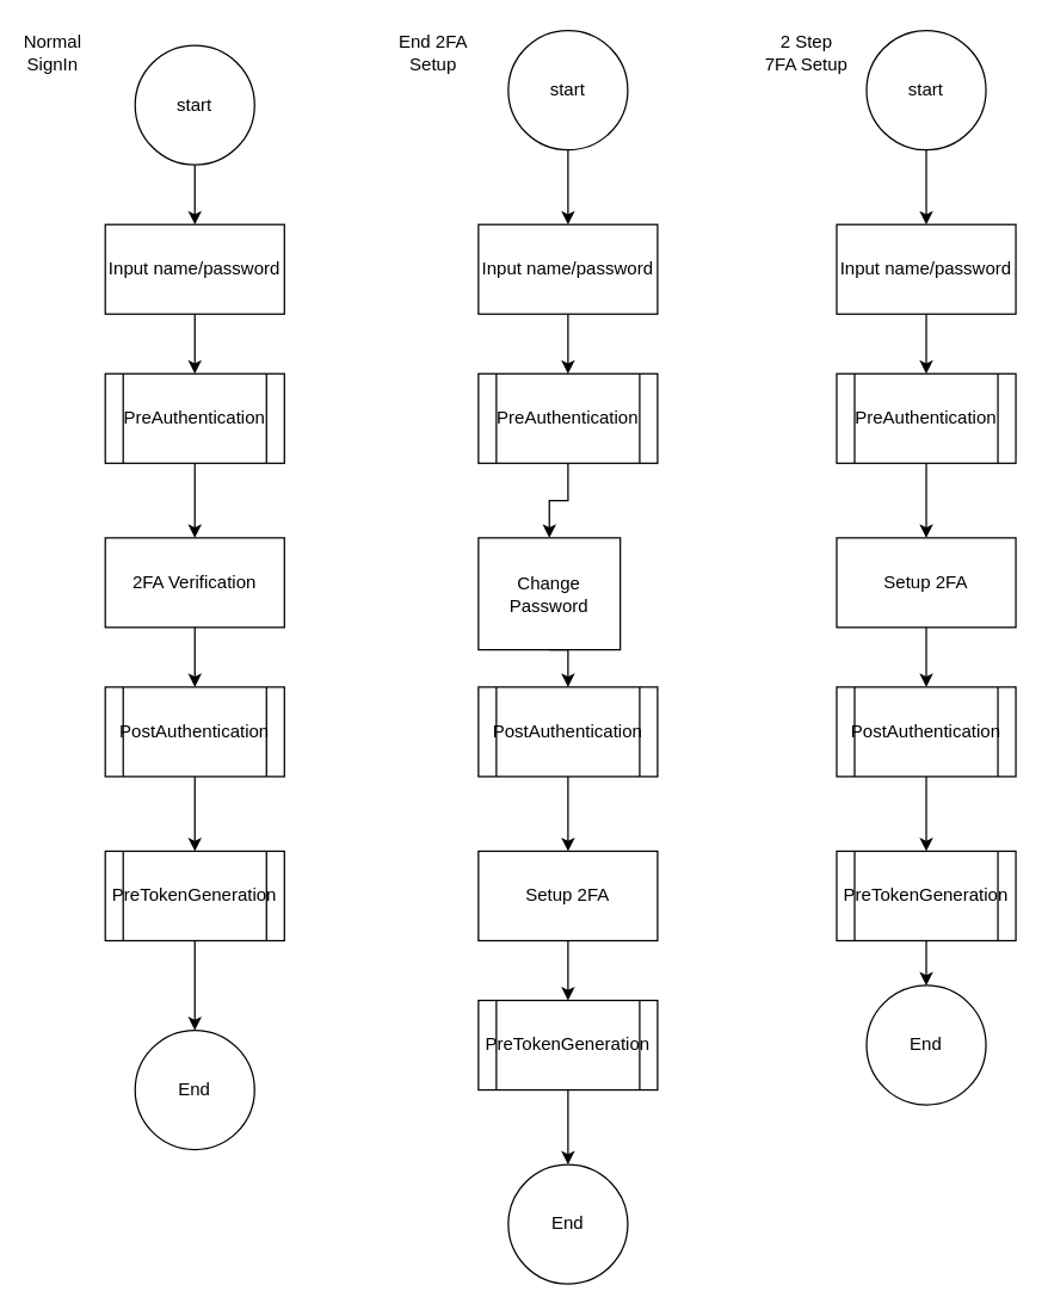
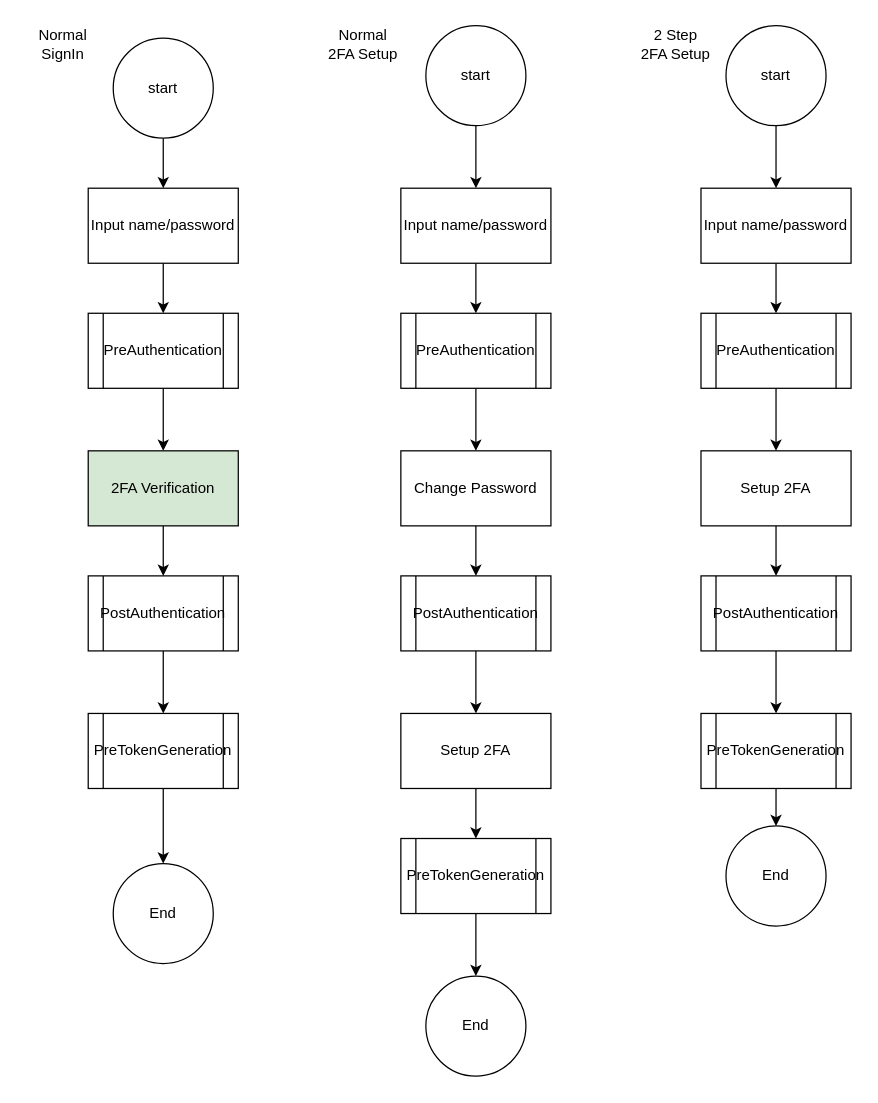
- <mxCell id="41" value="Normal SignIn" style="text;html=1;align=center;verticalAlign=middle;whiteSpace=wrap;rounded=0;" vertex="1" parent="1"><mxGeometry x="5" y="20" width="60" height="30" as="geometry" /></mxCell>
+ <mxCell id="41" value="Normal SignIn" style="text;html=1;align=center;verticalAlign=middle;whiteSpace=wrap;rounded=0;" vertex="1" parent="1"><mxGeometry x="20" y="20" width="60" height="30" as="geometry" /></mxCell>
- <mxCell id="42" value="End 2FA Setup" style="text;html=1;align=center;verticalAlign=middle;whiteSpace=wrap;rounded=0;" vertex="1" parent="1"><mxGeometry x="260" y="20" width="60" height="30" as="geometry" /></mxCell>
+ <mxCell id="42" value="Normal 2FA Setup" style="text;html=1;align=center;verticalAlign=middle;whiteSpace=wrap;rounded=0;" vertex="1" parent="1"><mxGeometry x="260" y="20" width="60" height="30" as="geometry" /></mxCell>
- <mxCell id="45" value="2 Step&lt;br&gt;7FA Setup" style="text;html=1;align=center;verticalAlign=middle;whiteSpace=wrap;rounded=0;" vertex="1" parent="1"><mxGeometry x="510" y="20" width="60" height="30" as="geometry" /></mxCell>
+ <mxCell id="45" value="2 Step&lt;br&gt;2FA Setup" style="text;html=1;align=center;verticalAlign=middle;whiteSpace=wrap;rounded=0;" vertex="1" parent="1"><mxGeometry x="510" y="20" width="60" height="30" as="geometry" /></mxCell>
- <mxCell id="9" value="2FA Verification" style="whiteSpace=wrap;html=1;" vertex="1" parent="1"><mxGeometry x="70" y="360" width="120" height="60" as="geometry" /></mxCell>
+ <mxCell id="9" value="2FA Verification" style="whiteSpace=wrap;html=1;fillColor=#d5e8d4;" vertex="1" parent="1"><mxGeometry x="70" y="360" width="120" height="60" as="geometry" /></mxCell>
- <mxCell id="22" value="Change Password" style="whiteSpace=wrap;html=1;" vertex="1" parent="1"><mxGeometry x="320" y="360" width="95" height="75" as="geometry" /></mxCell>
+ <mxCell id="22" value="Change Password" style="whiteSpace=wrap;html=1;" vertex="1" parent="1"><mxGeometry x="320" y="360" width="120" height="60" as="geometry" /></mxCell>
